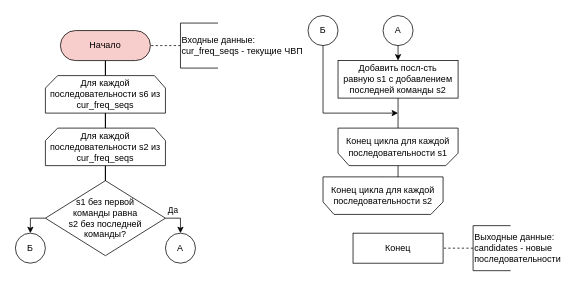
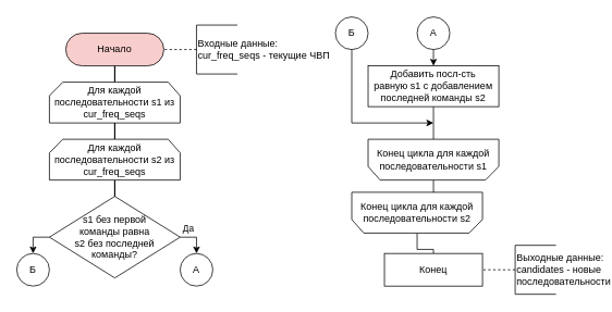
- <mxCell id="5" value="Для каждой последовательности s6 из cur_freq_seqs" style="strokeWidth=1;html=1;shape=stencil(rZVNb4MwDIZ/Ta5VIFoFxynrTlUvPeycUndEhQQF2q7/vikuGh+DMa8SB/wa3gcbW2FClqkqgIXcqByYeGNhuLa28MJa57ryob9NMbHkGF4wjCMMVVlAUqF2Vk6rXQaYKStnj3DR++rhoE0KDl3FivFX/8z9EjKxxngTbU3ZybTy3kxp49/lX2jGFy+IuT5ijApPyKEC11G/y9ugwMJ3MimYR9oSSN2KGu5vpI+/kwIaaUXpXp8VzIRtCHXxBQ97uDiayduSeDG1OlIvm60jVDfCE9IrYwso5E4lx09nT2b/41cW6r7cg0STzu0ZWkPXm++pBjQOmTYthyj+r0OvgU+wWBIs+JMdKGVQ/kaS2RImhtbrg4mo1ZExEvJgHUzM10FnGZ4jY6M7MKhVPNdq4QY=);whiteSpace=wrap;" parent="1" vertex="1"><mxGeometry x="60" y="100" width="160" height="50" as="geometry" /></mxCell>
+ <mxCell id="5" value="Для каждой последовательности s1 из cur_freq_seqs" style="strokeWidth=1;html=1;shape=stencil(rZVNb4MwDIZ/Ta5VIFoFxynrTlUvPeycUndEhQQF2q7/vikuGh+DMa8SB/wa3gcbW2FClqkqgIXcqByYeGNhuLa28MJa57ryob9NMbHkGF4wjCMMVVlAUqF2Vk6rXQaYKStnj3DR++rhoE0KDl3FivFX/8z9EjKxxngTbU3ZybTy3kxp49/lX2jGFy+IuT5ijApPyKEC11G/y9ugwMJ3MimYR9oSSN2KGu5vpI+/kwIaaUXpXp8VzIRtCHXxBQ97uDiayduSeDG1OlIvm60jVDfCE9IrYwso5E4lx09nT2b/41cW6r7cg0STzu0ZWkPXm++pBjQOmTYthyj+r0OvgU+wWBIs+JMdKGVQ/kaS2RImhtbrg4mo1ZExEvJgHUzM10FnGZ4jY6M7MKhVPNdq4QY=);whiteSpace=wrap;" parent="1" vertex="1"><mxGeometry x="60" y="100" width="160" height="50" as="geometry" /></mxCell>
+ <mxCell id="15" style="edgeStyle=orthogonalEdgeStyle;rounded=0;orthogonalLoop=1;jettySize=auto;html=1;endArrow=none;" parent="1" source="16" target="17" edge="1"><mxGeometry relative="1" as="geometry" /></mxCell>
